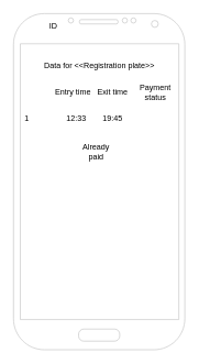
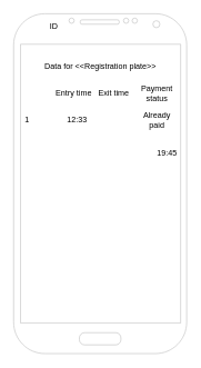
- <mxCell id="10" value="19:45" style="text;html=1;align=center;verticalAlign=middle;resizable=0;points=[];autosize=1;strokeColor=none;fillColor=none;" vertex="1" parent="1"><mxGeometry x="145" y="165" width="50" height="30" as="geometry" /></mxCell>
+ <mxCell id="10" value="19:45" style="text;html=1;align=center;verticalAlign=middle;resizable=0;points=[];autosize=1;strokeColor=none;fillColor=none;" vertex="1" parent="1"><mxGeometry x="225" y="215" width="50" height="30" as="geometry" /></mxCell>
- <mxCell id="11" value="Already &lt;br&gt;paid" style="text;html=1;align=center;verticalAlign=middle;resizable=0;points=[];autosize=1;strokeColor=none;fillColor=none;" vertex="1" parent="1"><mxGeometry x="115" y="210" width="60" height="40" as="geometry" /></mxCell>
+ <mxCell id="11" value="Already &lt;br&gt;paid" style="text;html=1;align=center;verticalAlign=middle;resizable=0;points=[];autosize=1;strokeColor=none;fillColor=none;" vertex="1" parent="1"><mxGeometry x="205" y="160" width="60" height="40" as="geometry" /></mxCell>
